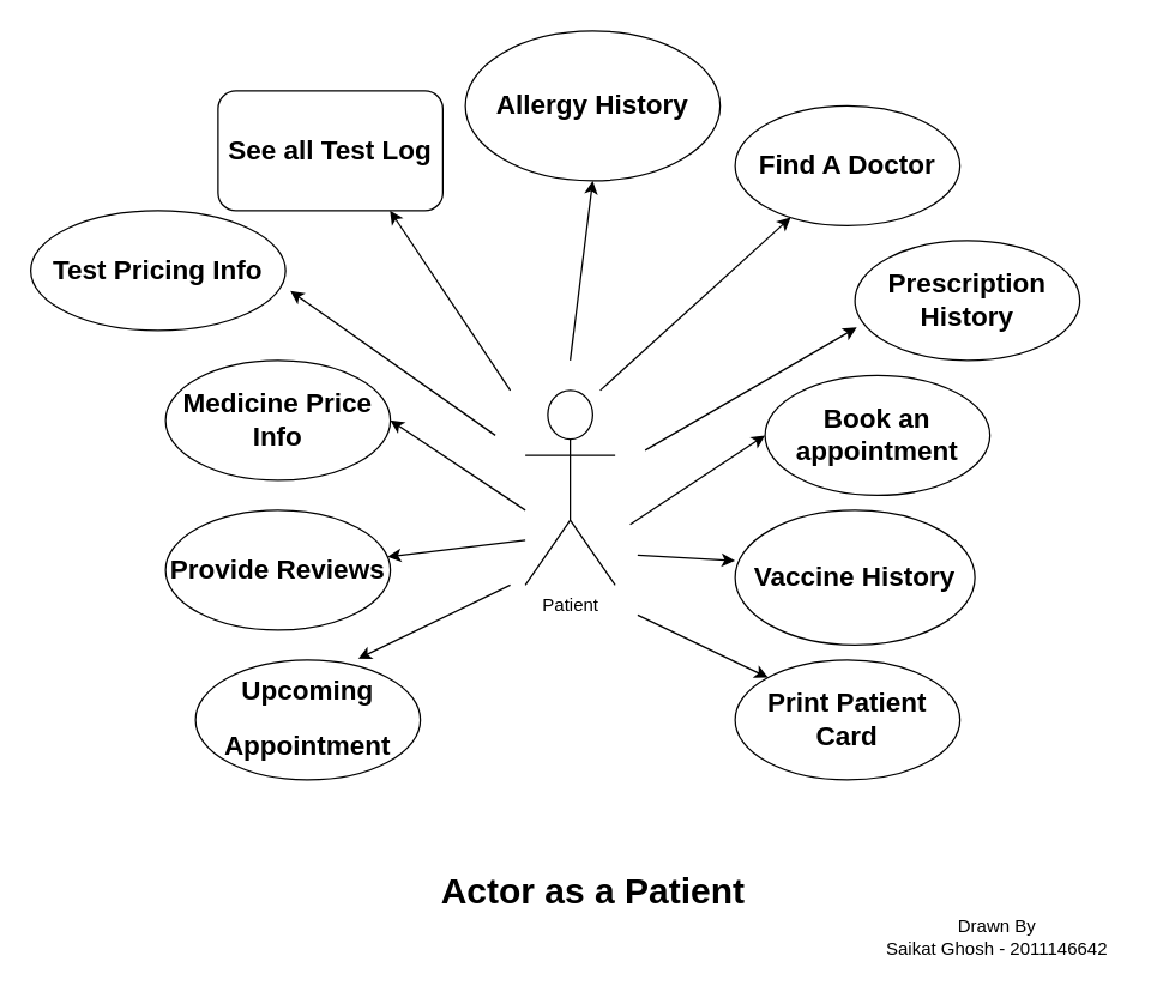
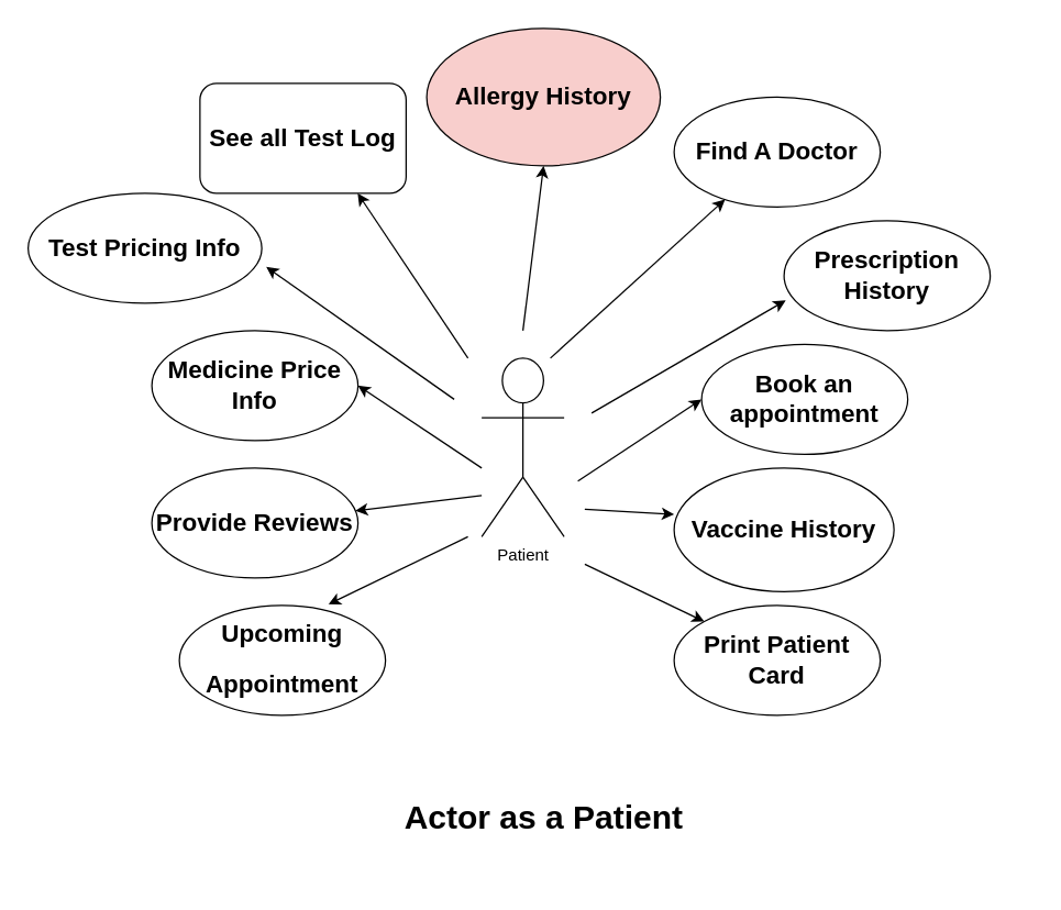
- <mxCell id="16" value="&lt;h2&gt;Allergy History&lt;/h2&gt;" style="ellipse;whiteSpace=wrap;html=1;" parent="1" vertex="1"><mxGeometry x="310" y="20" width="170" height="100" as="geometry" /></mxCell>
+ <mxCell id="16" value="&lt;h2&gt;Allergy History&lt;/h2&gt;" style="ellipse;whiteSpace=wrap;html=1;fillColor=#f8cecc;" parent="1" vertex="1"><mxGeometry x="310" y="20" width="170" height="100" as="geometry" /></mxCell>
- <mxCell id="26" value="Drawn By&lt;div&gt;Saikat Ghosh - 2011146642&lt;/div&gt;" style="text;html=1;align=center;verticalAlign=middle;whiteSpace=wrap;rounded=0;" vertex="1" parent="1"><mxGeometry x="580" y="610" width="170" height="30" as="geometry" /></mxCell>
